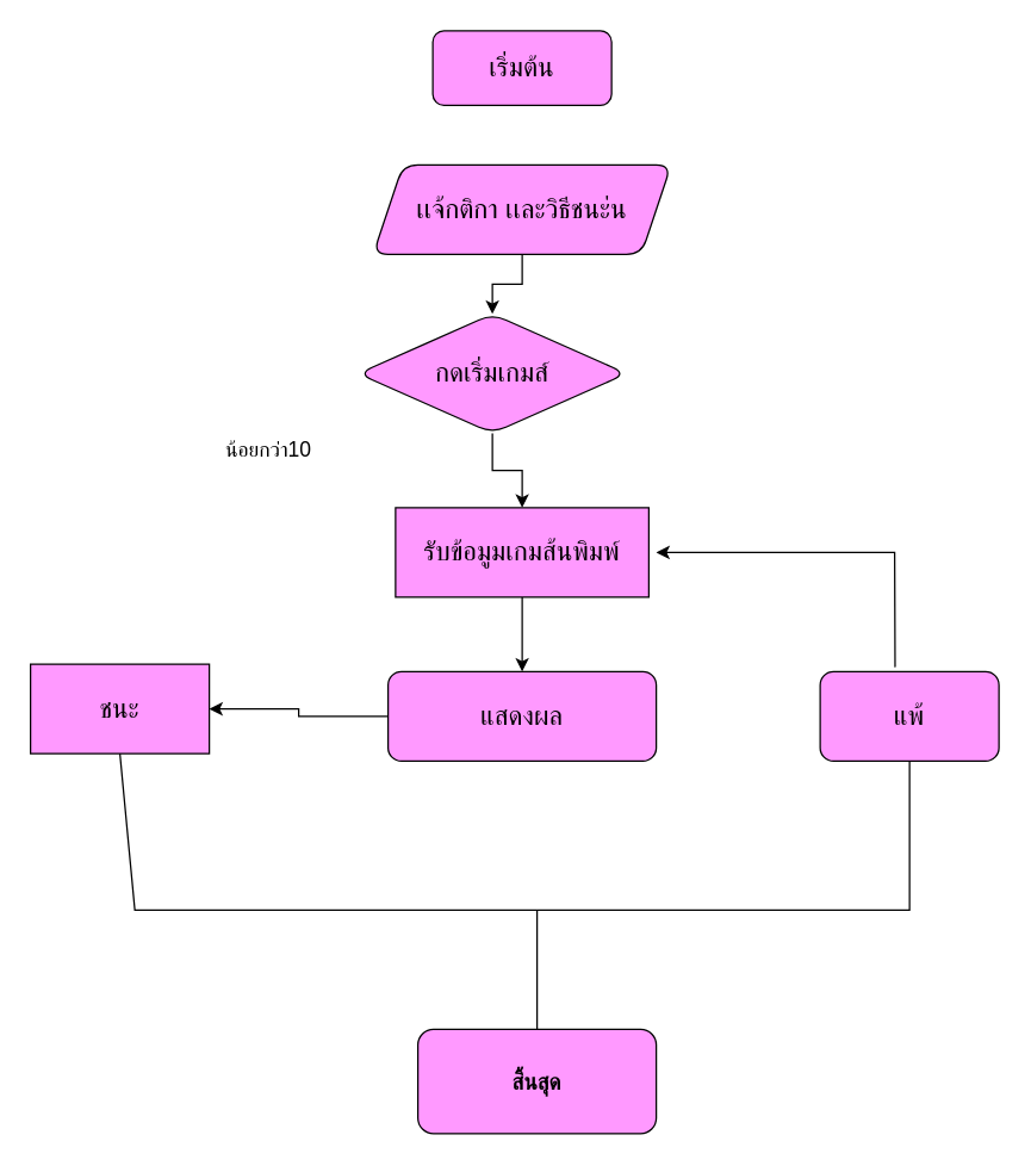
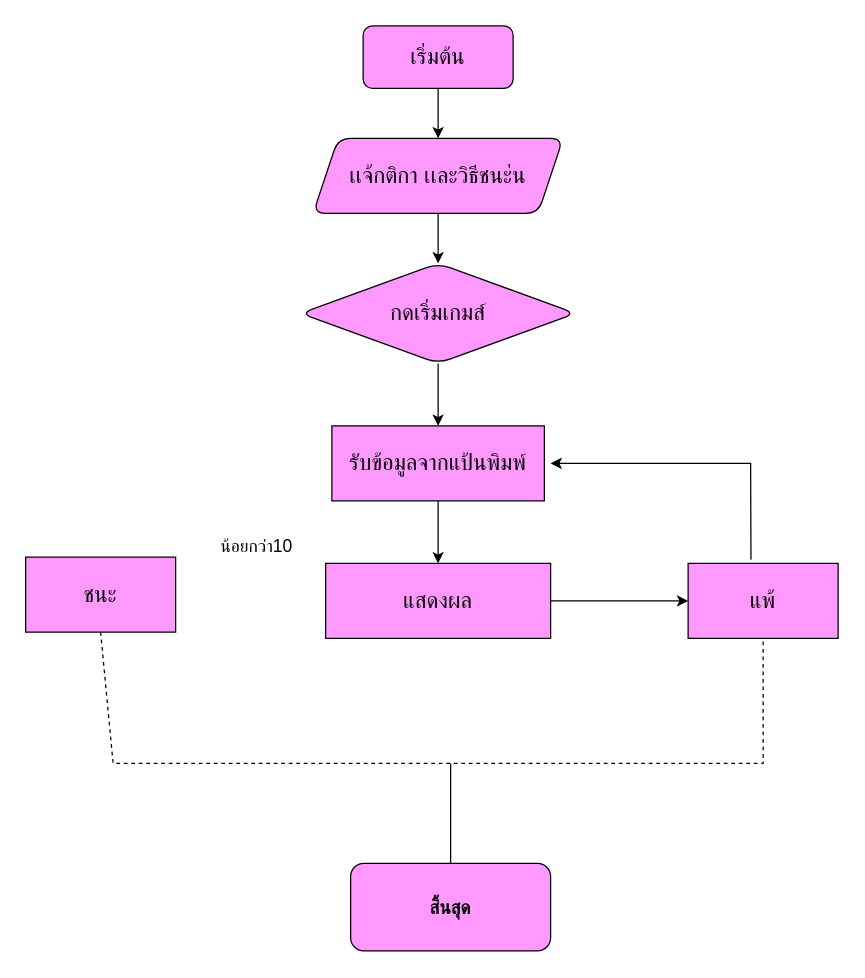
+ <mxCell id="2" value="" style="edgeStyle=orthogonalEdgeStyle;rounded=0;orthogonalLoop=1;jettySize=auto;html=1;fontSize=18;" edge="1" parent="1" source="3" target="6"><mxGeometry relative="1" as="geometry" /></mxCell>
- <mxCell id="8" value="&lt;font style=&quot;font-size: 18px;&quot;&gt;กดเริ่มเกมส์&lt;/font&gt;" style="rhombus;whiteSpace=wrap;html=1;fillColor=#FF99FF;rounded=1;" vertex="1" parent="1"><mxGeometry x="240" y="210" width="180" height="80" as="geometry" /></mxCell>
+ <mxCell id="8" value="&lt;font style=&quot;font-size: 18px;&quot;&gt;กดเริ่มเกมส์&lt;/font&gt;" style="rhombus;whiteSpace=wrap;html=1;fillColor=#FF99FF;rounded=1;" vertex="1" parent="1"><mxGeometry x="240" y="210" width="220" height="80" as="geometry" /></mxCell>
- <mxCell id="20" value="&lt;font style=&quot;font-size: 14px;&quot;&gt;น้อยกว่า10&lt;/font&gt;" style="text;html=1;strokeColor=none;fillColor=none;align=center;verticalAlign=middle;whiteSpace=wrap;rounded=0;fontSize=18;" vertex="1" parent="1"><mxGeometry x="145" y="285" width="70" height="30" as="geometry" /></mxCell>
+ <mxCell id="20" value="&lt;font style=&quot;font-size: 14px;&quot;&gt;น้อยกว่า10&lt;/font&gt;" style="text;html=1;strokeColor=none;fillColor=none;align=center;verticalAlign=middle;whiteSpace=wrap;rounded=0;fontSize=18;" vertex="1" parent="1"><mxGeometry x="170" y="420" width="70" height="30" as="geometry" /></mxCell>
- <mxCell id="10" value="รับข้อมูมเกมส้นพิมพ์" style="rounded=0;whiteSpace=wrap;html=1;fontSize=18;fillColor=#FF99FF;" vertex="1" parent="1"><mxGeometry x="265" y="340" width="170" height="60" as="geometry" /></mxCell>
+ <mxCell id="10" value="รับข้อมูลจากแป้นพิมพ์" style="rounded=0;whiteSpace=wrap;html=1;fontSize=18;fillColor=#FF99FF;" vertex="1" parent="1"><mxGeometry x="265" y="340" width="170" height="60" as="geometry" /></mxCell>
- <mxCell id="12" value="" style="edgeStyle=orthogonalEdgeStyle;rounded=0;orthogonalLoop=1;jettySize=auto;html=1;fontSize=18;" edge="1" parent="1" source="13" target="15"><mxGeometry relative="1" as="geometry" /></mxCell>
- <mxCell id="13" value="แสดงผล" style="whiteSpace=wrap;html=1;fontSize=18;fillColor=#FF99FF;rounded=1;" vertex="1" parent="1"><mxGeometry x="260" y="450" width="180" height="60" as="geometry" /></mxCell>
+ <mxCell id="13" value="แสดงผล" style="rounded=0;whiteSpace=wrap;html=1;fontSize=18;fillColor=#FF99FF;" vertex="1" parent="1"><mxGeometry x="260" y="450" width="180" height="60" as="geometry" /></mxCell>
+ <mxCell id="11" value="" style="edgeStyle=orthogonalEdgeStyle;rounded=0;orthogonalLoop=1;jettySize=auto;html=1;fontSize=18;" edge="1" parent="1" source="13" target="14"><mxGeometry relative="1" as="geometry" /></mxCell>
- <mxCell id="14" value="แพ้" style="whiteSpace=wrap;html=1;fontSize=18;fillColor=#FF99FF;rounded=1;" vertex="1" parent="1"><mxGeometry x="550" y="450" width="120" height="60" as="geometry" /></mxCell>
+ <mxCell id="14" value="แพ้" style="rounded=0;whiteSpace=wrap;html=1;fontSize=18;fillColor=#FF99FF;" vertex="1" parent="1"><mxGeometry x="550" y="450" width="120" height="60" as="geometry" /></mxCell>
- <mxCell id="17" value="" style="endArrow=none;html=1;rounded=0;fontSize=18;exitX=0.5;exitY=1;exitDx=0;exitDy=0;entryX=0.5;entryY=1;entryDx=0;entryDy=0;" edge="1" parent="1" source="15" target="14"><mxGeometry width="50" height="50" relative="1" as="geometry"><mxPoint x="260" y="370" as="sourcePoint" /><mxPoint x="310" y="320" as="targetPoint" /><Array as="points"><mxPoint x="90" y="610" /><mxPoint x="610" y="610" /></Array></mxGeometry></mxCell>
+ <mxCell id="17" value="" style="endArrow=none;html=1;rounded=0;fontSize=18;exitX=0.5;exitY=1;exitDx=0;exitDy=0;entryX=0.5;entryY=1;entryDx=0;entryDy=0;dashed=1;" edge="1" parent="1" source="15" target="14"><mxGeometry width="50" height="50" relative="1" as="geometry"><mxPoint x="260" y="370" as="sourcePoint" /><mxPoint x="310" y="320" as="targetPoint" /><Array as="points"><mxPoint x="90" y="610" /><mxPoint x="610" y="610" /></Array></mxGeometry></mxCell>
